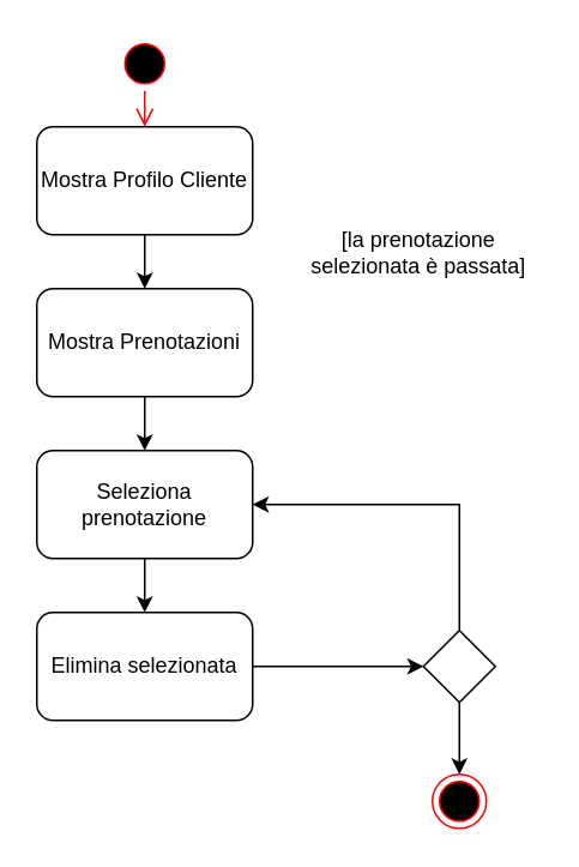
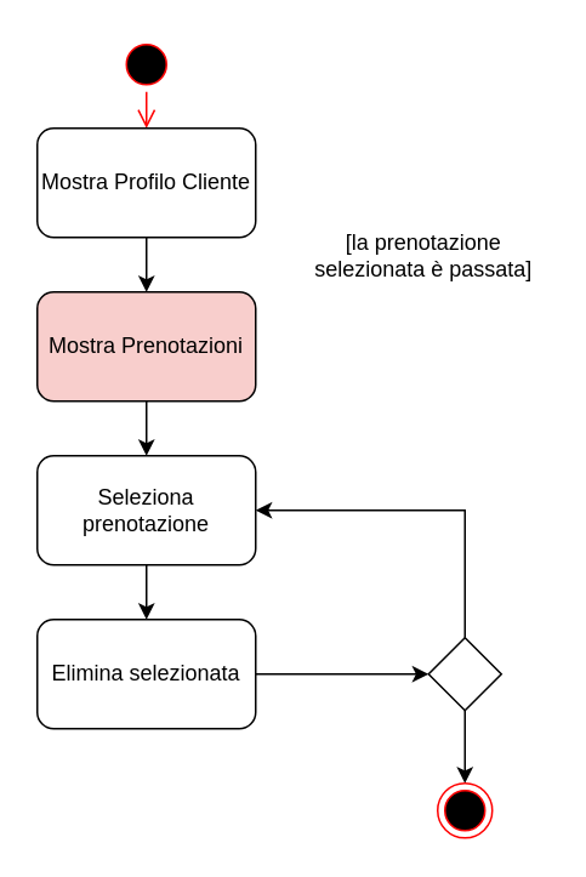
- <mxCell id="7" value="Mostra Prenotazioni" style="rounded=1;whiteSpace=wrap;html=1;" vertex="1" parent="1"><mxGeometry x="20" y="160" width="120" height="60" as="geometry" /></mxCell>
+ <mxCell id="7" value="Mostra Prenotazioni" style="rounded=1;whiteSpace=wrap;html=1;fillColor=#f8cecc;" vertex="1" parent="1"><mxGeometry x="20" y="160" width="120" height="60" as="geometry" /></mxCell>
